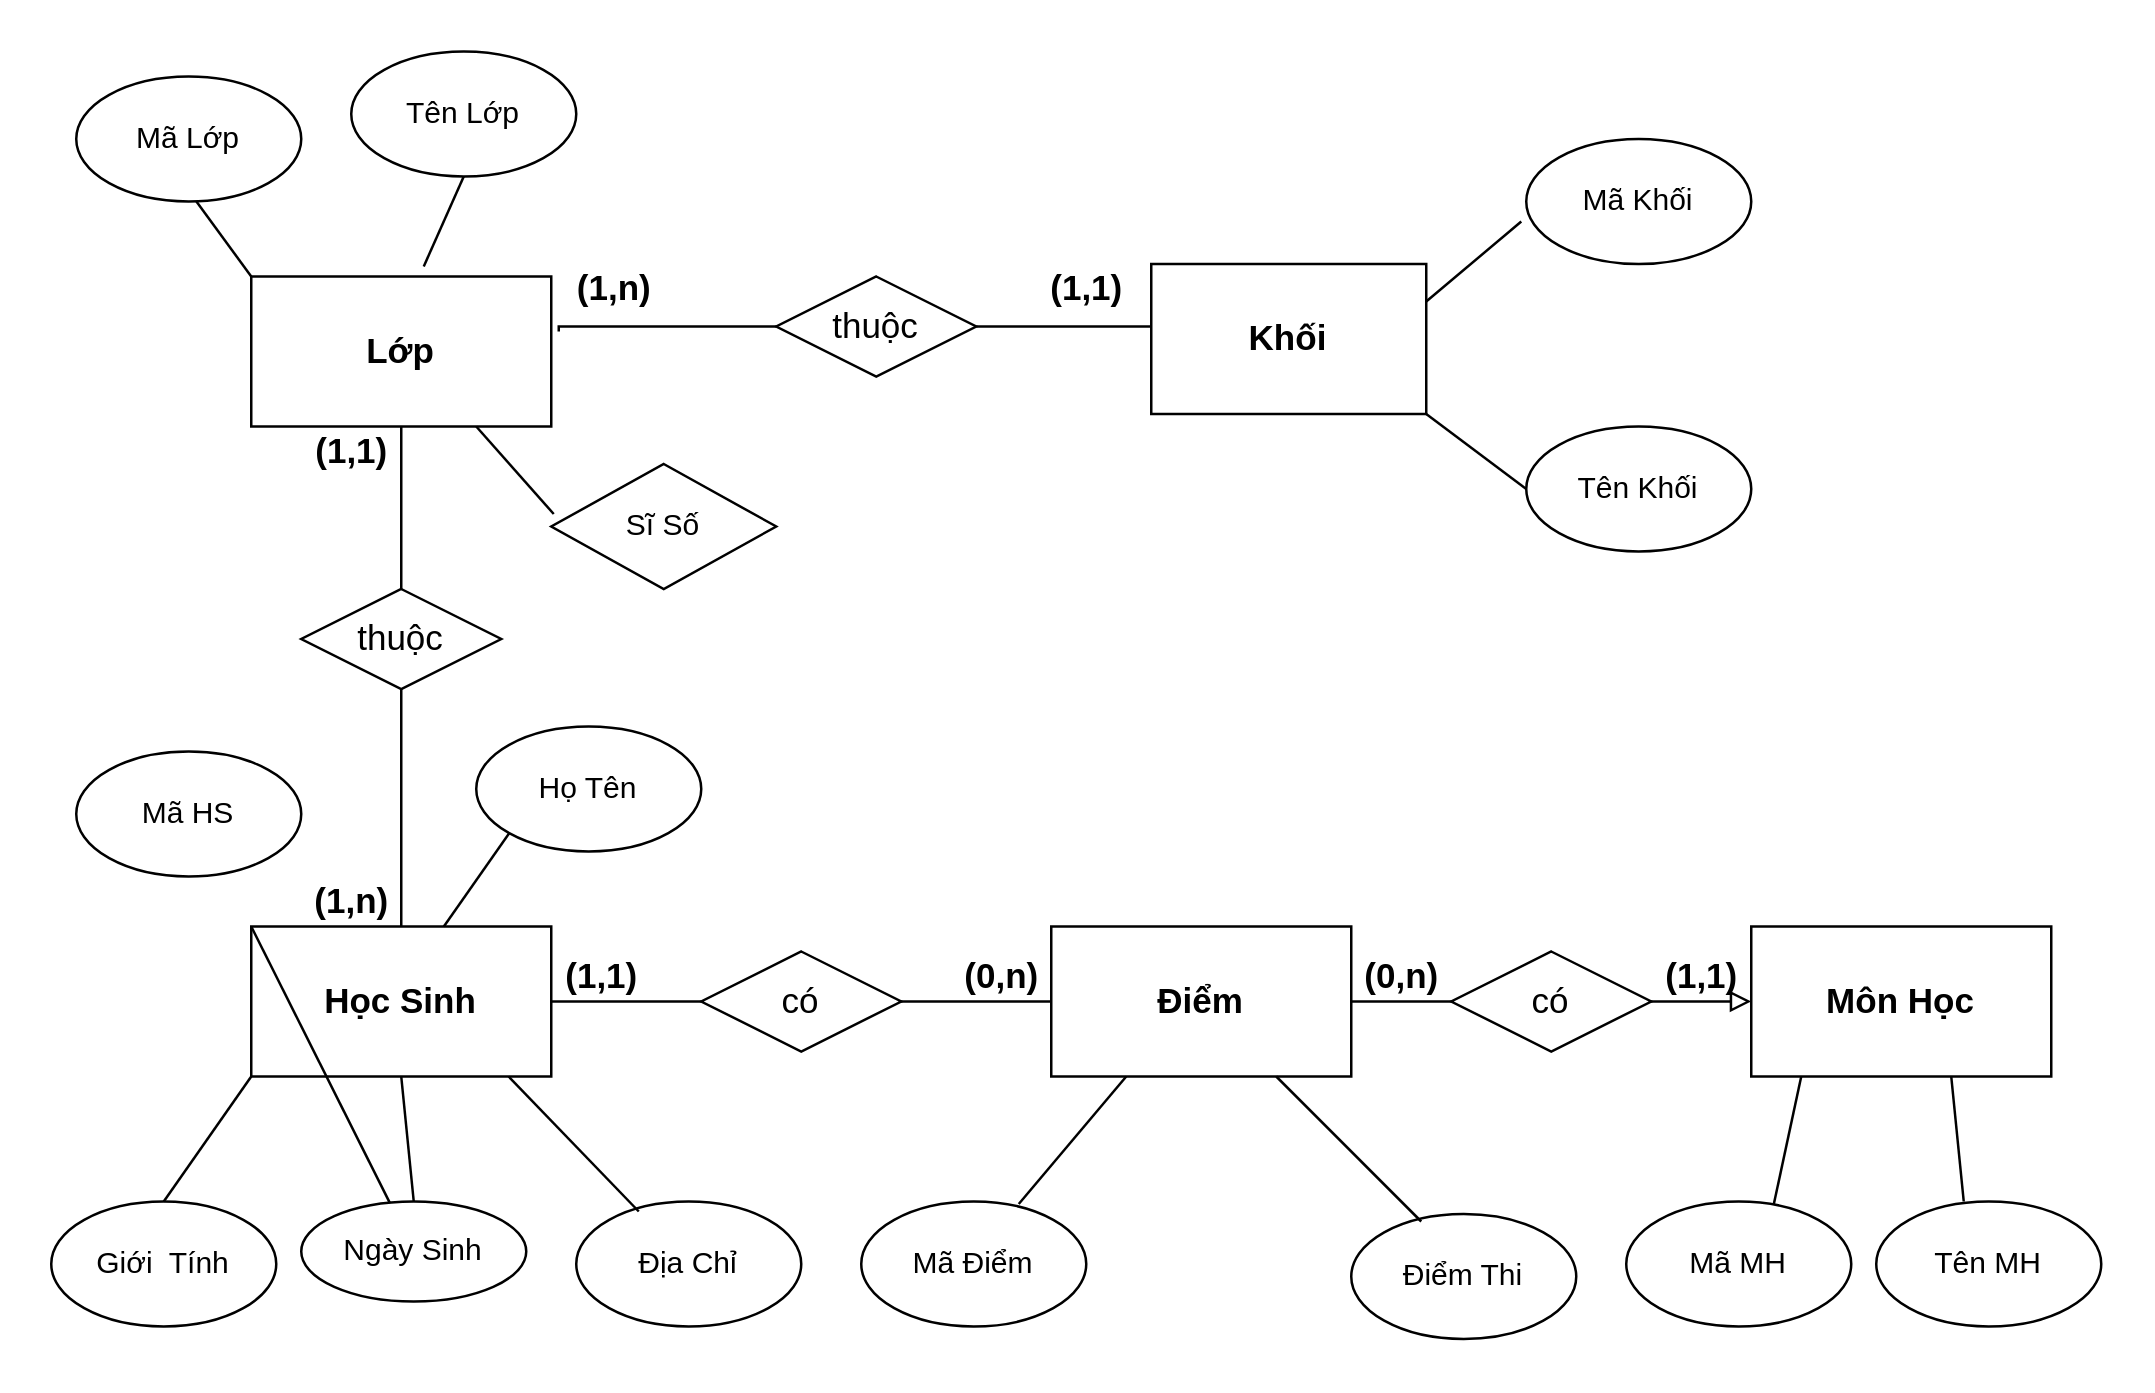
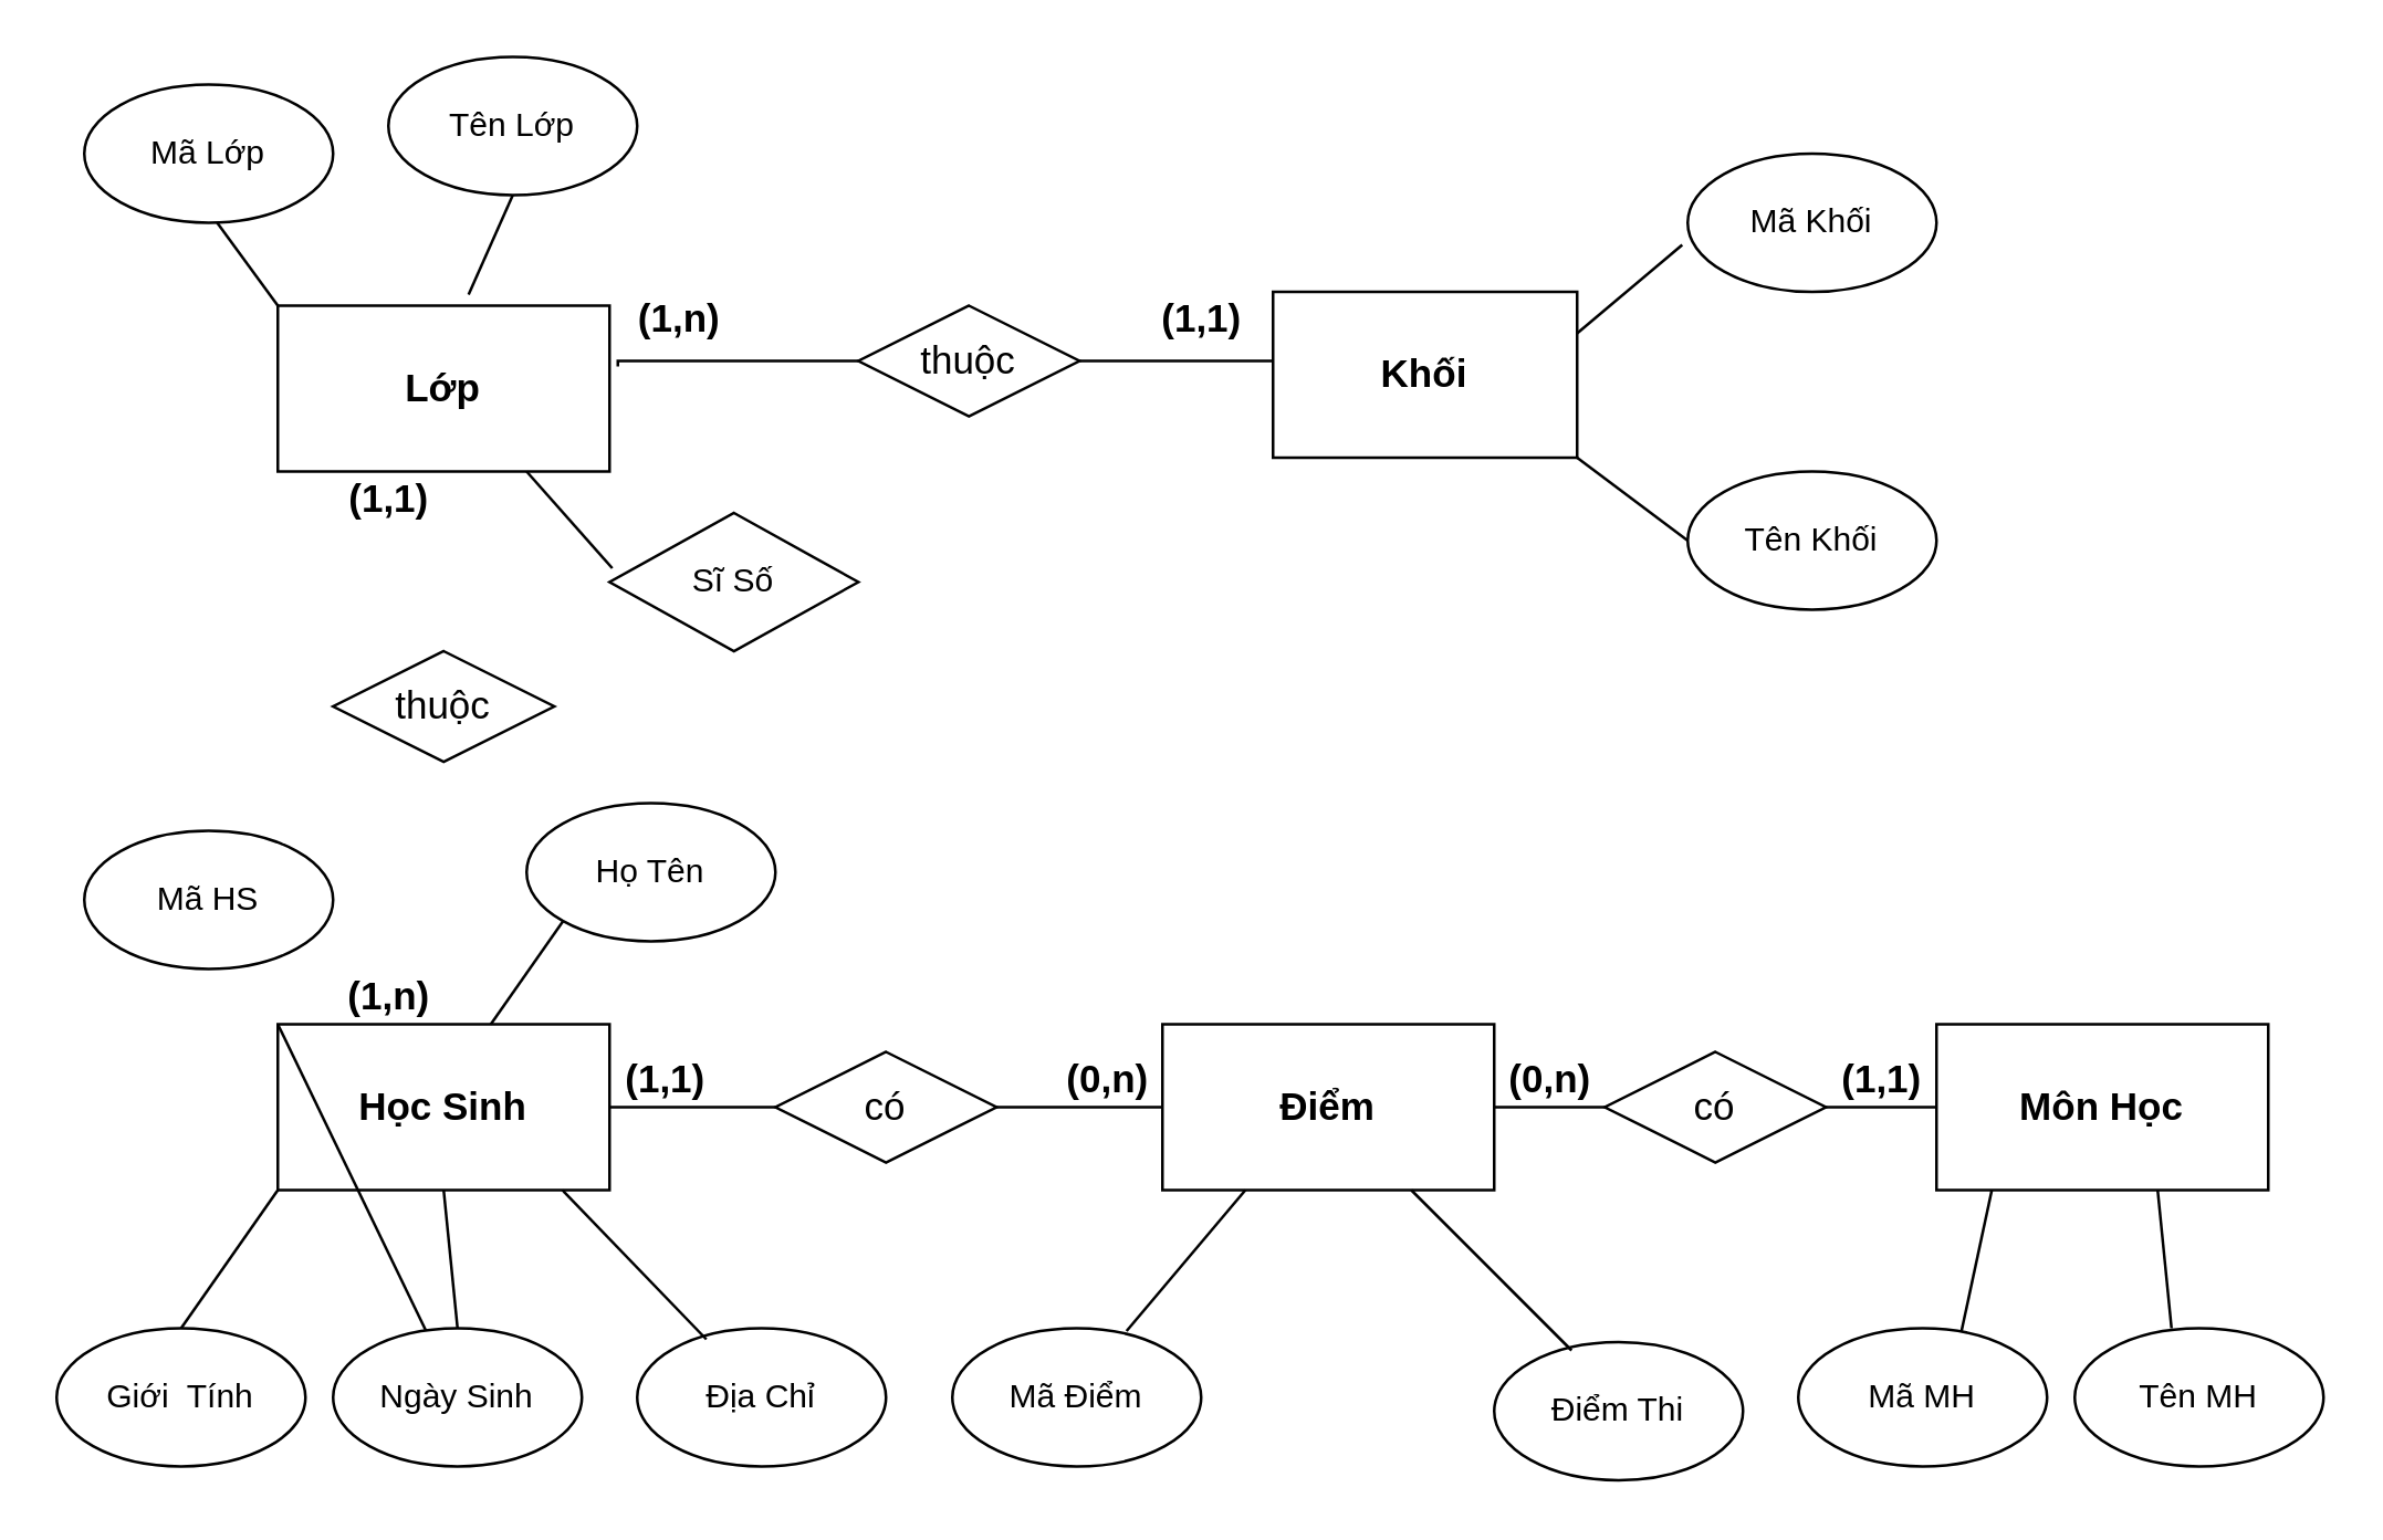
- <mxCell id="3" style="edgeStyle=orthogonalEdgeStyle;rounded=0;orthogonalLoop=1;jettySize=auto;html=1;exitX=0.5;exitY=0;exitDx=0;exitDy=0;entryX=0.5;entryY=1;entryDx=0;entryDy=0;endArrow=none;endFill=0;" parent="1" source="4" target="7" edge="1"><mxGeometry relative="1" as="geometry" /></mxCell>
- <mxCell id="5" style="edgeStyle=orthogonalEdgeStyle;rounded=0;orthogonalLoop=1;jettySize=auto;html=1;exitX=1;exitY=0.5;exitDx=0;exitDy=0;entryX=0;entryY=0.5;entryDx=0;entryDy=0;endArrow=block;endFill=0;" parent="1" source="6" target="8" edge="1"><mxGeometry relative="1" as="geometry" /></mxCell>
+ <mxCell id="5" style="edgeStyle=orthogonalEdgeStyle;rounded=0;orthogonalLoop=1;jettySize=auto;html=1;exitX=1;exitY=0.5;exitDx=0;exitDy=0;entryX=0;entryY=0.5;entryDx=0;entryDy=0;endArrow=none;endFill=0;" parent="1" source="6" target="8" edge="1"><mxGeometry relative="1" as="geometry" /></mxCell>
- <mxCell id="14" value="Ngày Sinh" style="ellipse;whiteSpace=wrap;html=1;" parent="1" vertex="1"><mxGeometry x="120" y="480" width="90" height="40" as="geometry" /></mxCell>
+ <mxCell id="14" value="Ngày Sinh" style="ellipse;whiteSpace=wrap;html=1;" parent="1" vertex="1"><mxGeometry x="120" y="480" width="90" height="50" as="geometry" /></mxCell>
